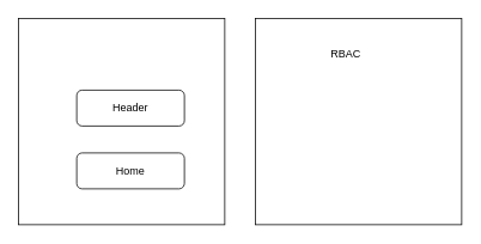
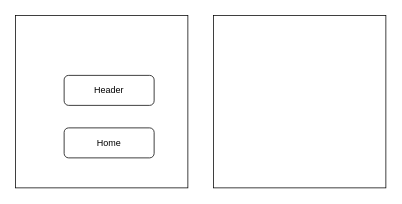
- <mxCell id="8" value="RBAC" style="text;html=1;strokeColor=none;fillColor=none;align=center;verticalAlign=middle;whiteSpace=wrap;rounded=0;" parent="1" vertex="1"><mxGeometry x="345" y="50" width="80" height="20" as="geometry" /></mxCell>
